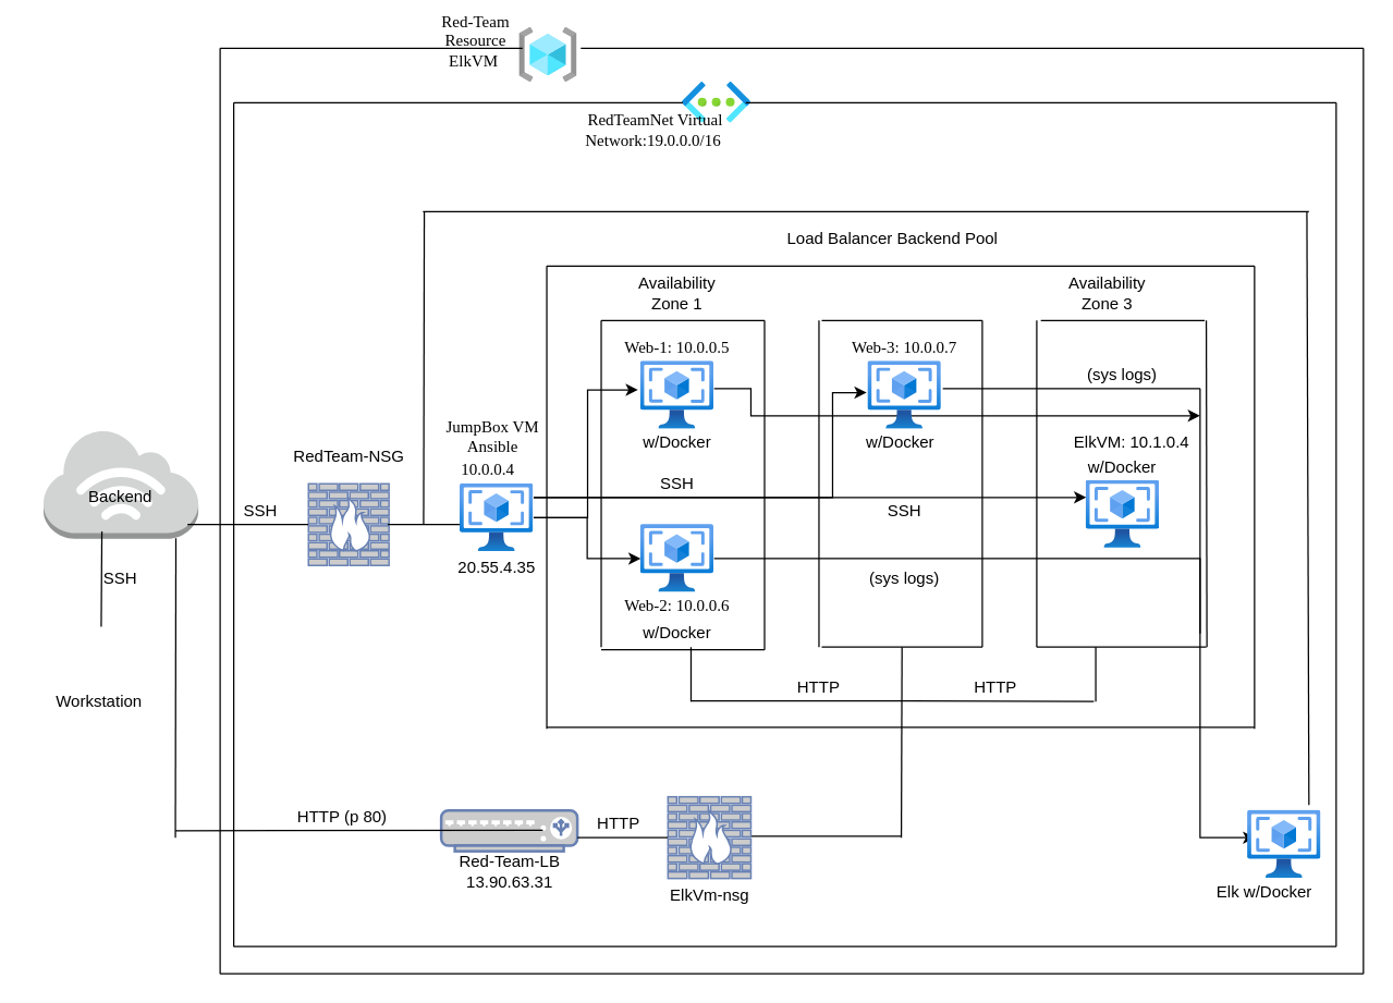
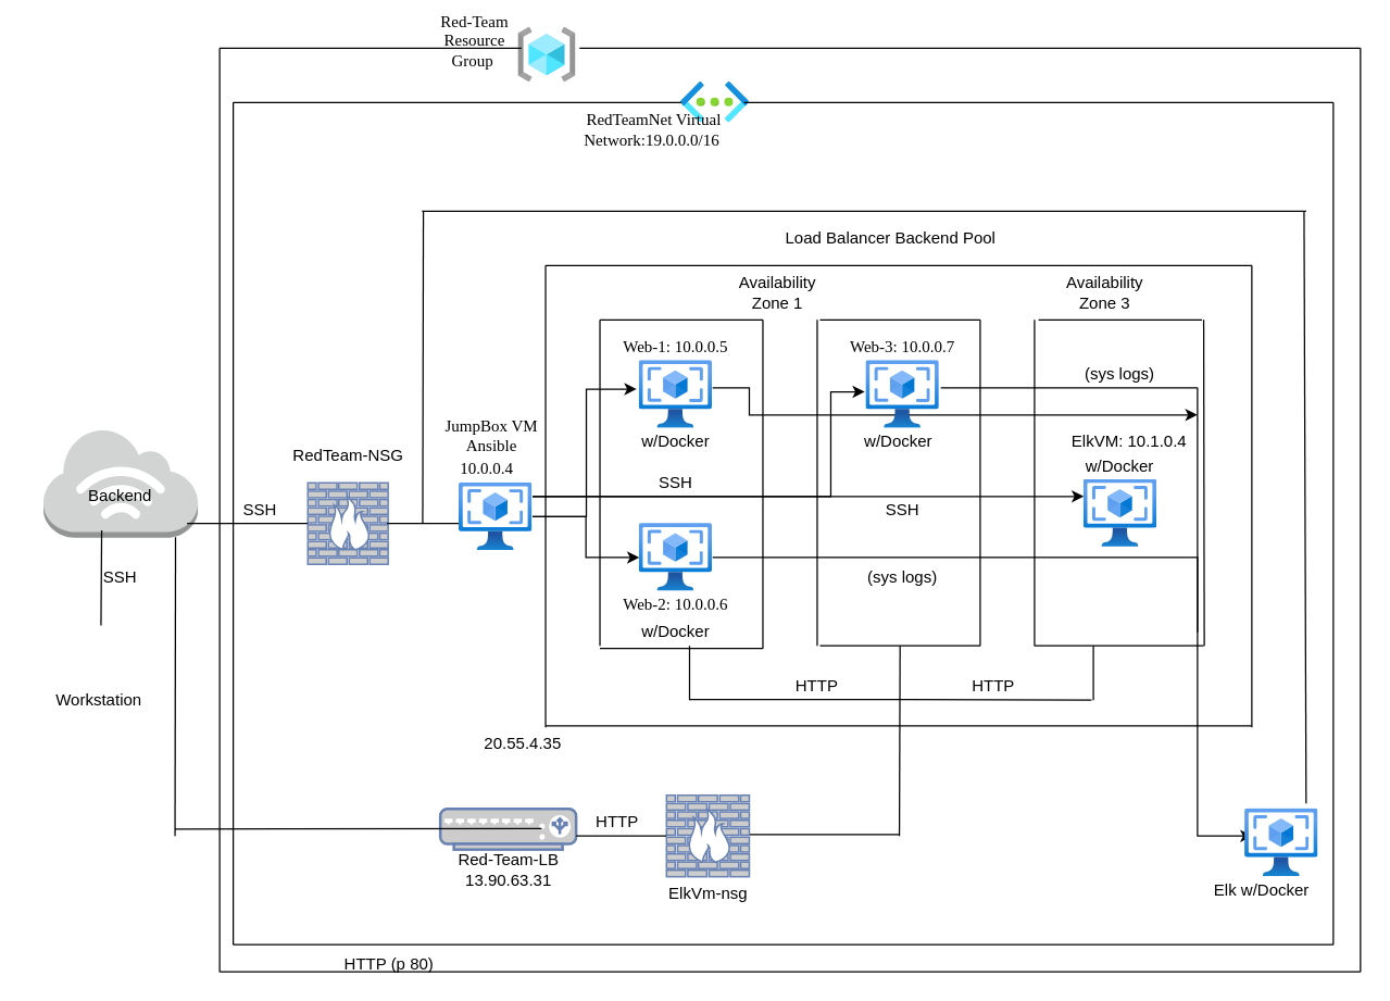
- <mxCell id="14" value="&lt;font face=&quot;Garamond&quot;&gt;Red-Team Resource ElkVM&amp;nbsp;&lt;/font&gt;" style="text;html=1;strokeColor=none;fillColor=none;align=center;verticalAlign=middle;whiteSpace=wrap;rounded=0;" parent="1" vertex="1"><mxGeometry x="310.5" y="25" width="76.09" height="10" as="geometry" /></mxCell>
+ <mxCell id="14" value="&lt;font face=&quot;Garamond&quot;&gt;Red-Team Resource Group&amp;nbsp;&lt;/font&gt;" style="text;html=1;strokeColor=none;fillColor=none;align=center;verticalAlign=middle;whiteSpace=wrap;rounded=0;" parent="1" vertex="1"><mxGeometry x="310.5" y="25" width="76.09" height="10" as="geometry" /></mxCell>
- <mxCell id="52" value="Availability Zone 1" style="text;html=1;strokeColor=none;fillColor=none;align=center;verticalAlign=middle;whiteSpace=wrap;rounded=0;" parent="1" vertex="1"><mxGeometry x="454.98" y="205" width="84.01" height="20" as="geometry" /></mxCell>
+ <mxCell id="52" value="Availability Zone 1" style="text;html=1;strokeColor=none;fillColor=none;align=center;verticalAlign=middle;whiteSpace=wrap;rounded=0;" parent="1" vertex="1"><mxGeometry x="529.98" y="205" width="84.01" height="20" as="geometry" /></mxCell>
- <mxCell id="34" value="20.55.4.35" style="text;html=1;strokeColor=none;fillColor=none;align=center;verticalAlign=middle;whiteSpace=wrap;rounded=0;" parent="1" vertex="1"><mxGeometry x="334.9" y="407" width="59" height="20" as="geometry" /></mxCell>
+ <mxCell id="34" value="20.55.4.35" style="text;html=1;strokeColor=none;fillColor=none;align=center;verticalAlign=middle;whiteSpace=wrap;rounded=0;" parent="1" vertex="1"><mxGeometry x="354.9" y="537" width="59" height="20" as="geometry" /></mxCell>
- <mxCell id="28" value="HTTP (p 80)" style="text;html=1;strokeColor=none;fillColor=none;align=center;verticalAlign=middle;whiteSpace=wrap;rounded=0;" parent="1" vertex="1"><mxGeometry x="211" y="585" width="80" height="30" as="geometry" /></mxCell>
+ <mxCell id="28" value="HTTP (p 80)" style="text;html=1;strokeColor=none;fillColor=none;align=center;verticalAlign=middle;whiteSpace=wrap;rounded=0;" parent="1" vertex="1"><mxGeometry x="246" y="695" width="80" height="30" as="geometry" /></mxCell>
